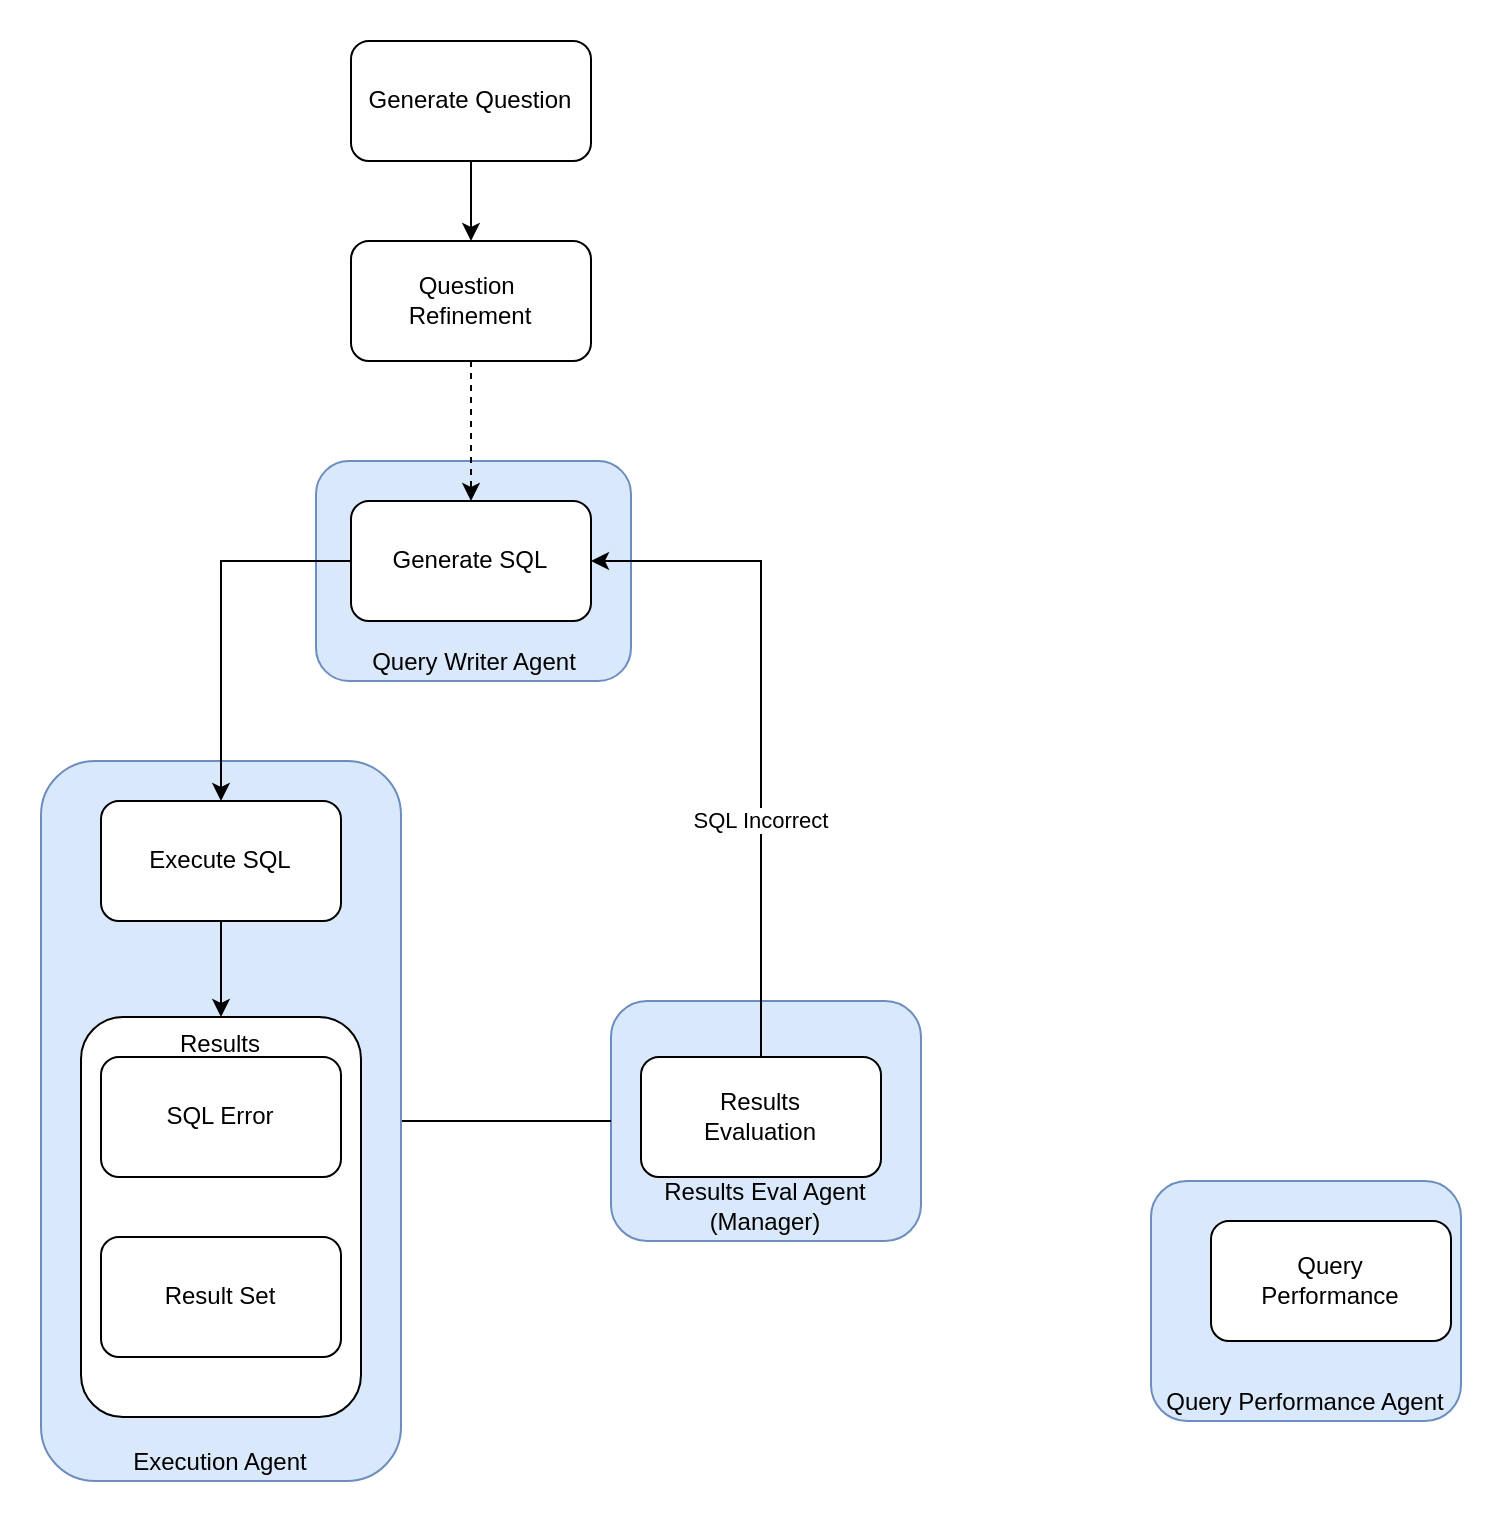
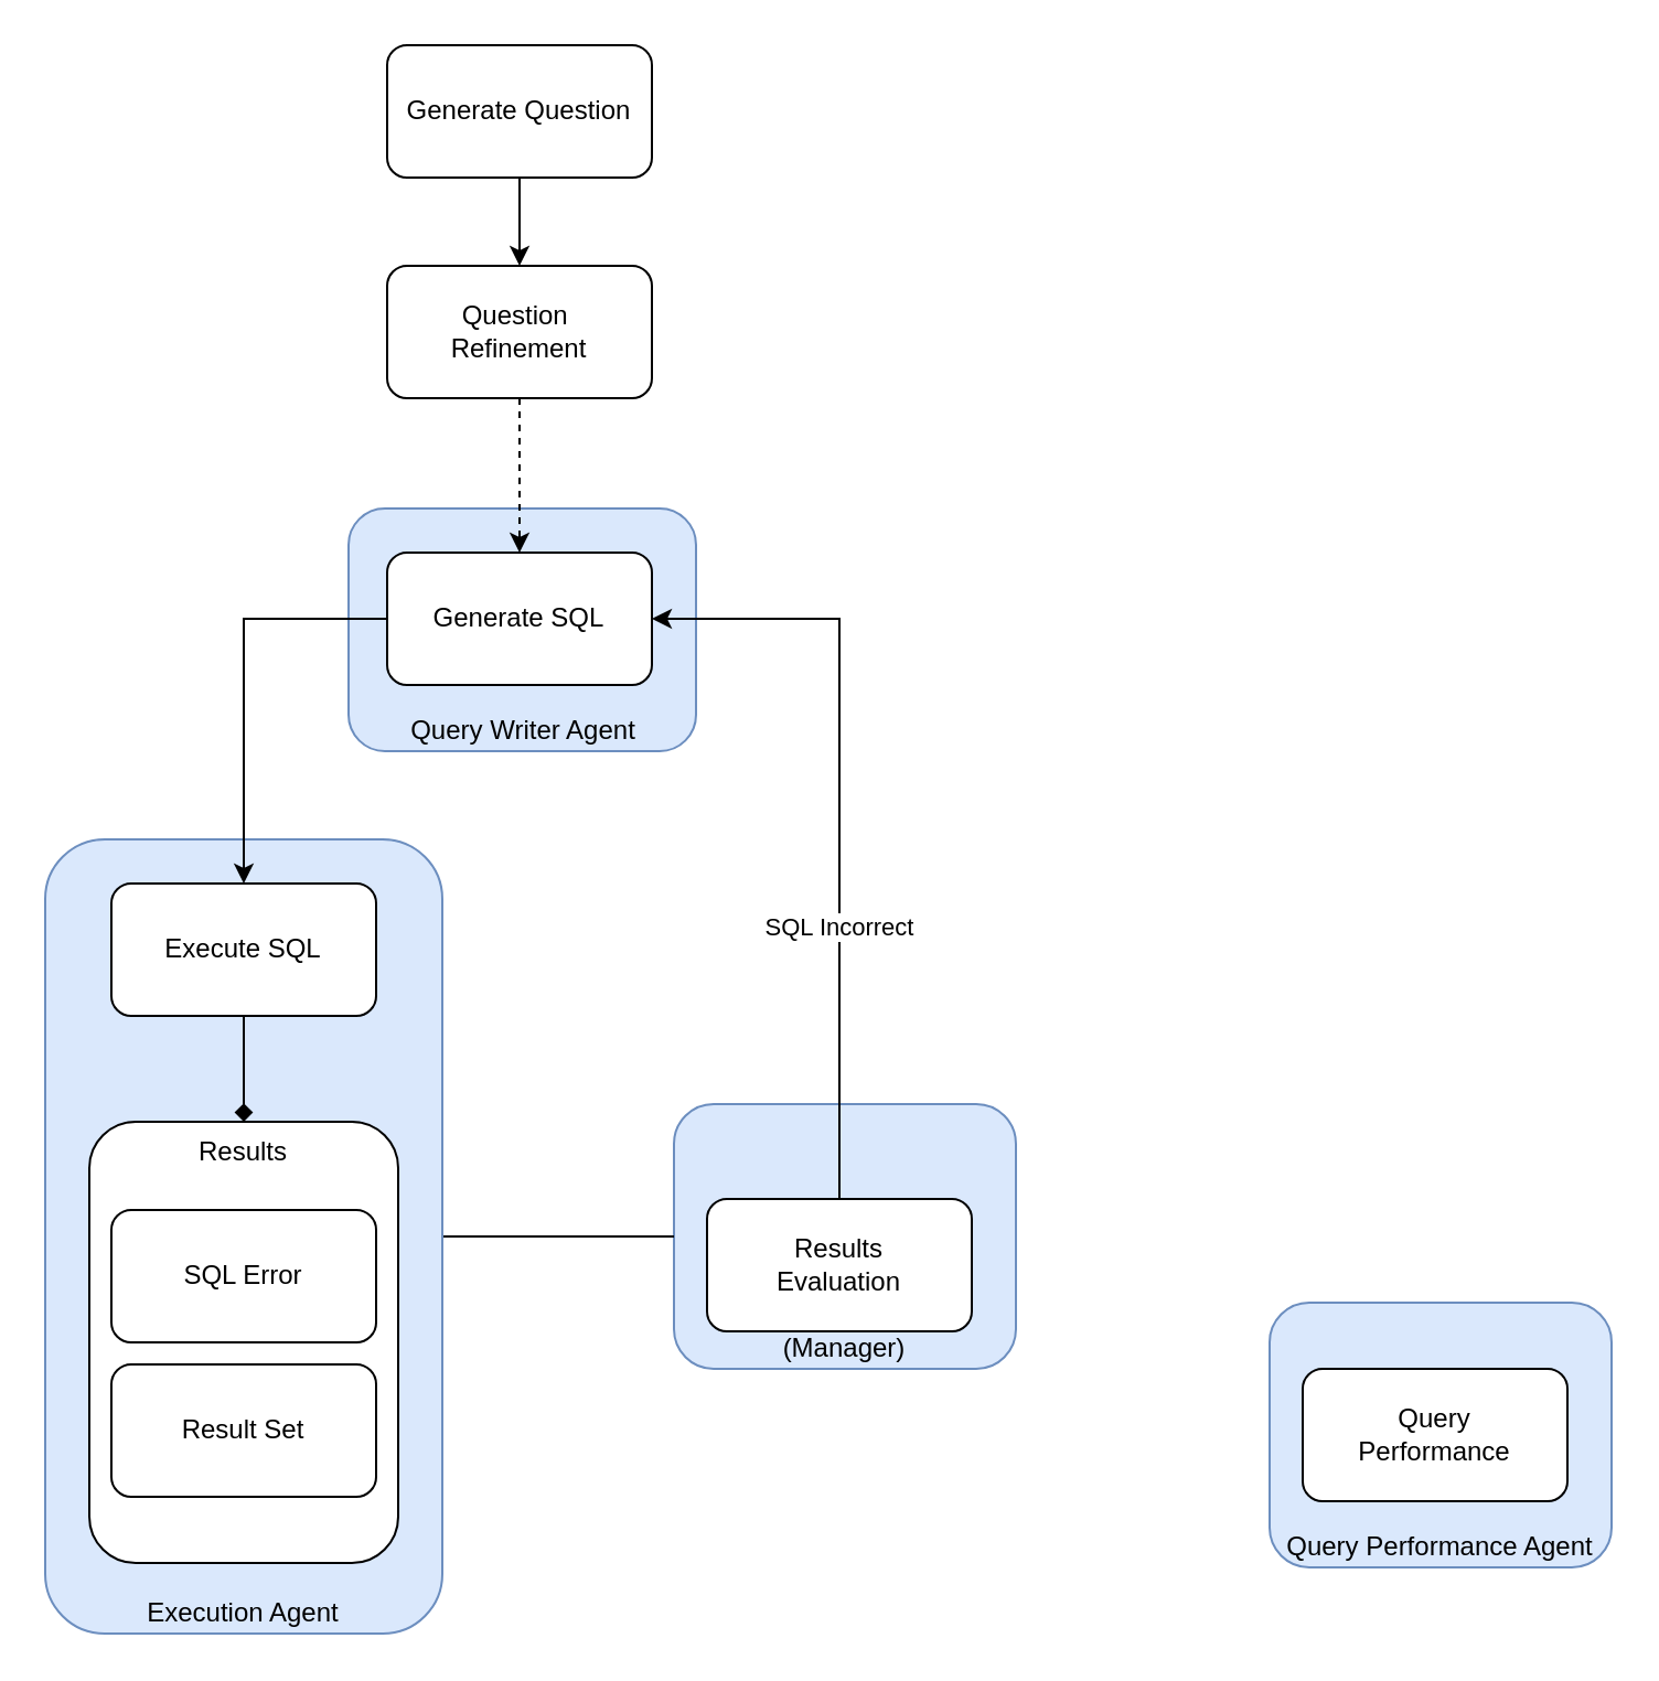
- <mxCell id="12" style="edgeStyle=orthogonalEdgeStyle;rounded=0;orthogonalLoop=1;jettySize=auto;html=1;entryX=0.5;entryY=0;entryDx=0;entryDy=0;" edge="1" parent="1" source="13" target="7"><mxGeometry relative="1" as="geometry" /></mxCell>
+ <mxCell id="12" style="edgeStyle=orthogonalEdgeStyle;rounded=0;orthogonalLoop=1;jettySize=auto;html=1;entryX=0.5;entryY=0;entryDx=0;entryDy=0;endArrow=diamond;" edge="1" parent="1" source="13" target="7"><mxGeometry relative="1" as="geometry" /></mxCell>
- <mxCell id="18" value="SQL Error" style="rounded=1;whiteSpace=wrap;html=1;" vertex="1" parent="1"><mxGeometry x="50" y="528" width="120" height="60" as="geometry" /></mxCell>
+ <mxCell id="18" value="SQL Error" style="rounded=1;whiteSpace=wrap;html=1;" vertex="1" parent="1"><mxGeometry x="50" y="548" width="120" height="60" as="geometry" /></mxCell>
- <mxCell id="16" value="Results&lt;br&gt;Evaluation" style="rounded=1;whiteSpace=wrap;html=1;" vertex="1" parent="1"><mxGeometry x="320" y="528" width="120" height="60" as="geometry" /></mxCell>
+ <mxCell id="16" value="Results&lt;br&gt;Evaluation" style="rounded=1;whiteSpace=wrap;html=1;" vertex="1" parent="1"><mxGeometry x="320" y="543" width="120" height="60" as="geometry" /></mxCell>
- <mxCell id="19" value="Query&lt;br&gt;Performance" style="rounded=1;whiteSpace=wrap;html=1;" vertex="1" parent="1"><mxGeometry x="605" y="610" width="120" height="60" as="geometry" /></mxCell>
+ <mxCell id="19" value="Query&lt;br&gt;Performance" style="rounded=1;whiteSpace=wrap;html=1;" vertex="1" parent="1"><mxGeometry x="590" y="620" width="120" height="60" as="geometry" /></mxCell>
